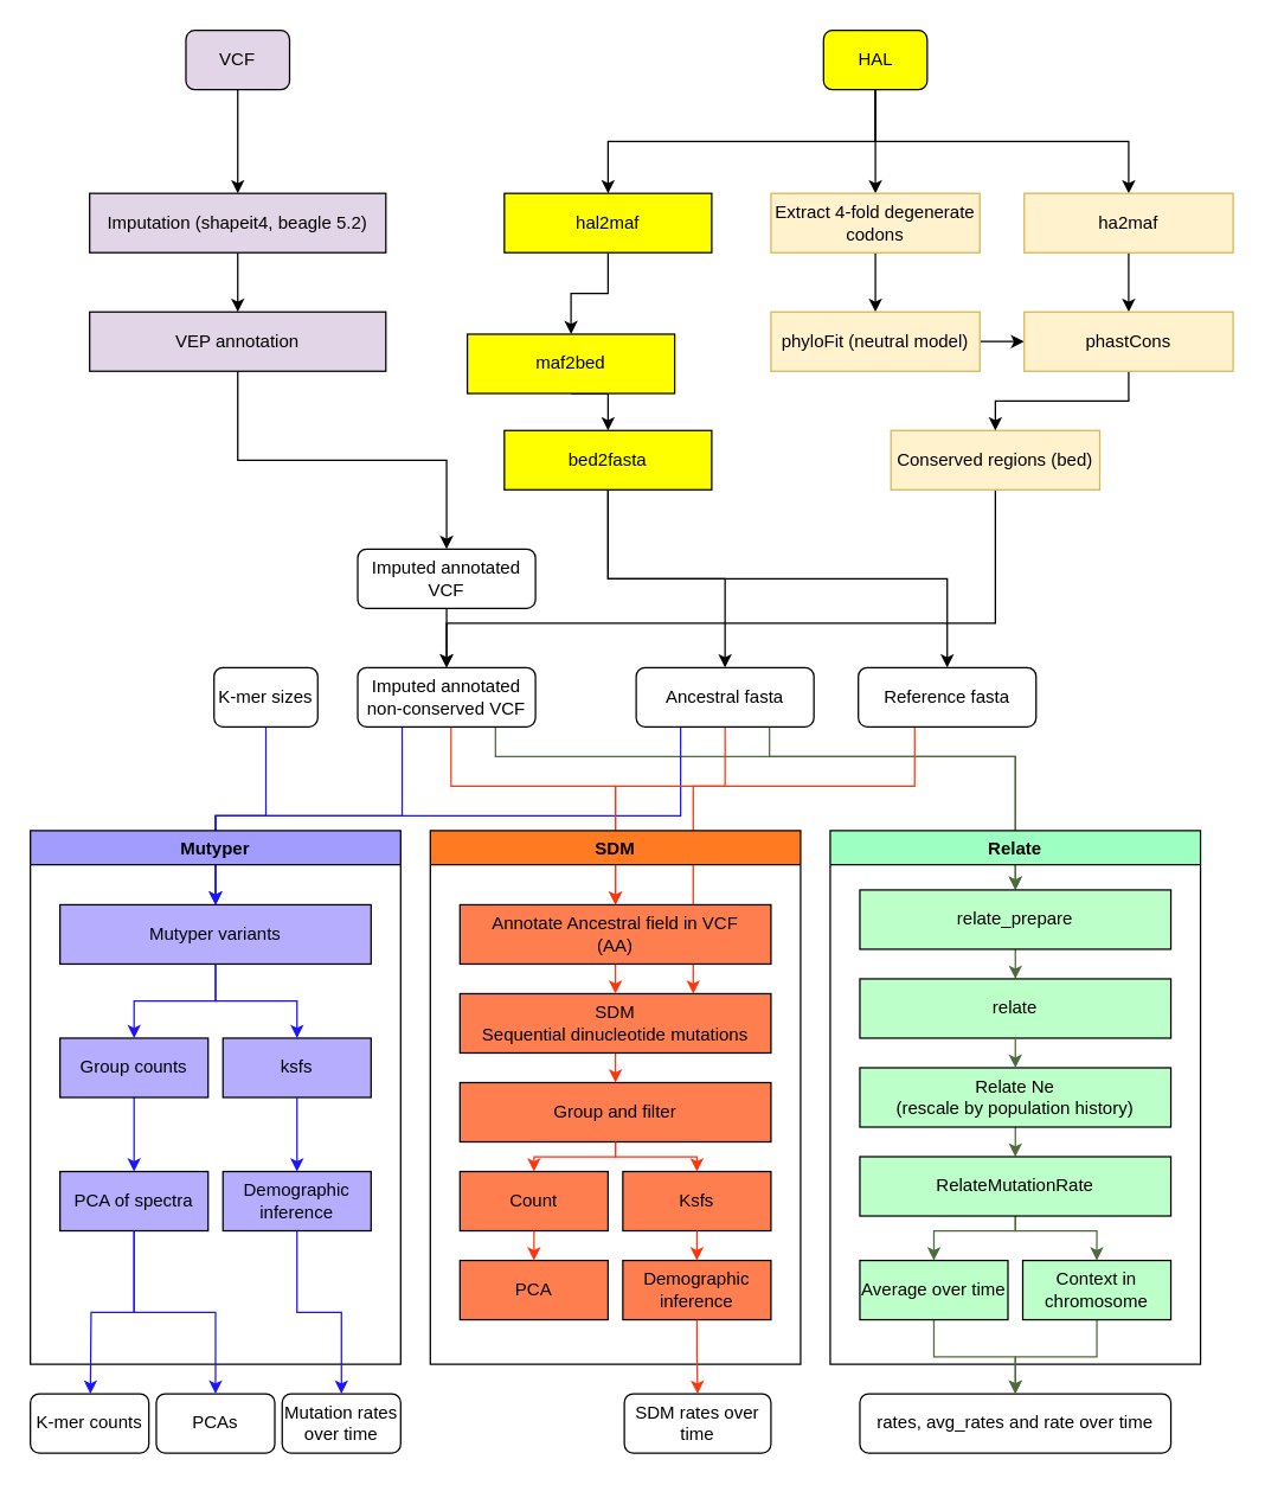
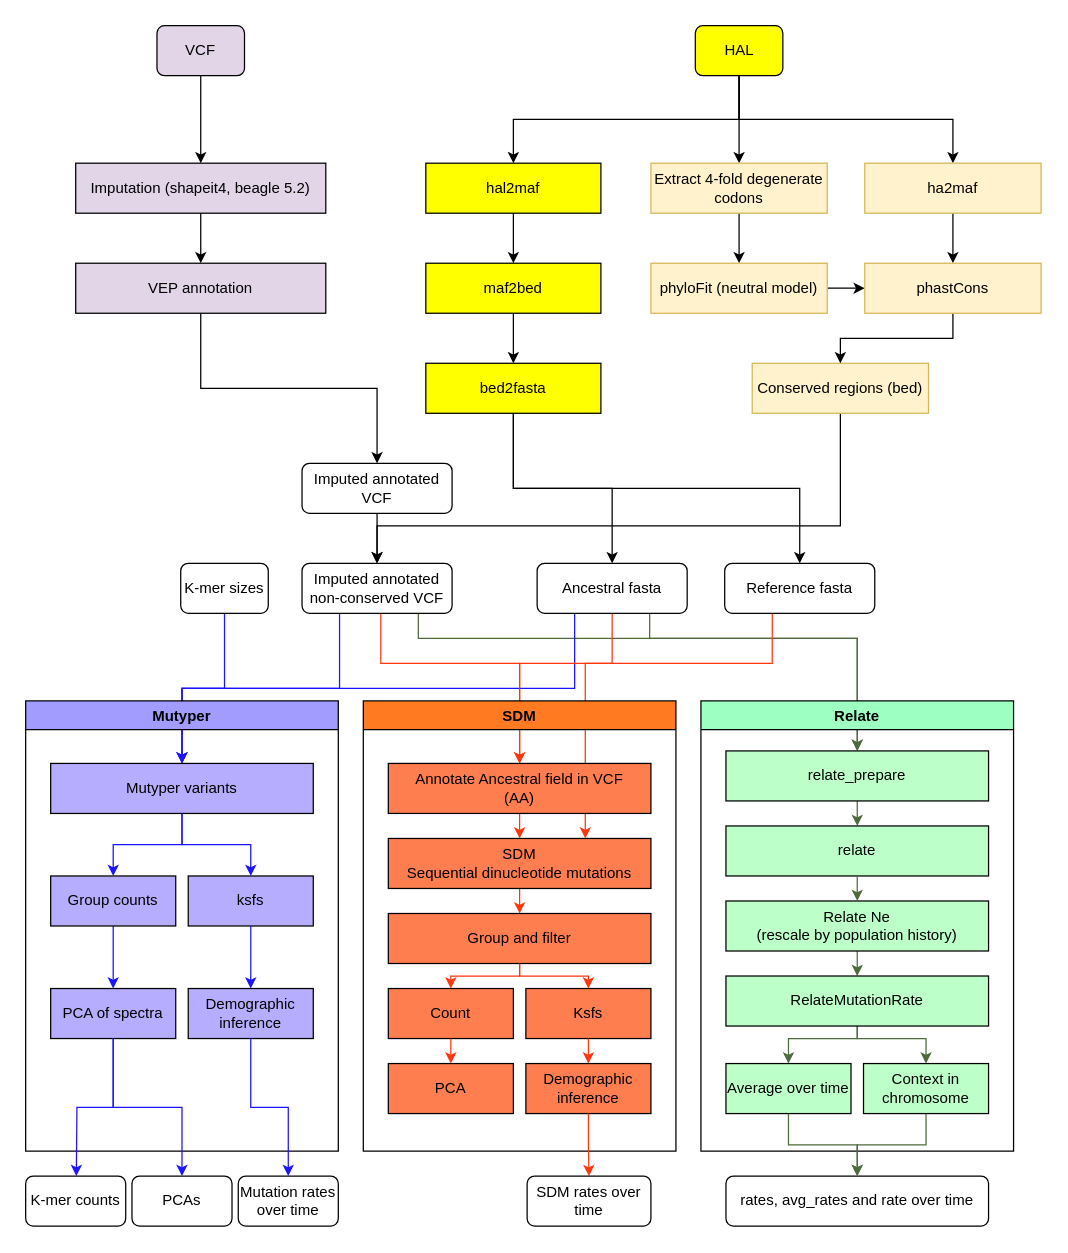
- <mxCell id="69" value="maf2bed" style="rounded=0;whiteSpace=wrap;html=1;fillColor=#FFFF00;" parent="1" vertex="1"><mxGeometry x="315" y="225" width="140" height="40" as="geometry" /></mxCell>
+ <mxCell id="69" value="maf2bed" style="rounded=0;whiteSpace=wrap;html=1;fillColor=#FFFF00;" parent="1" vertex="1"><mxGeometry x="340" y="210" width="140" height="40" as="geometry" /></mxCell>
